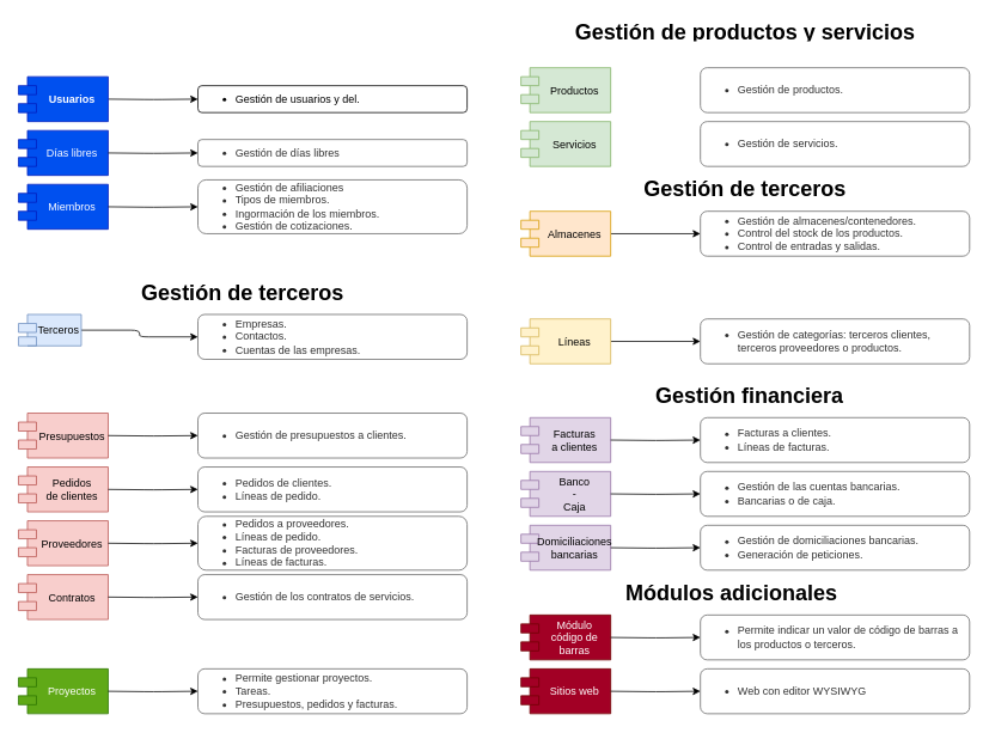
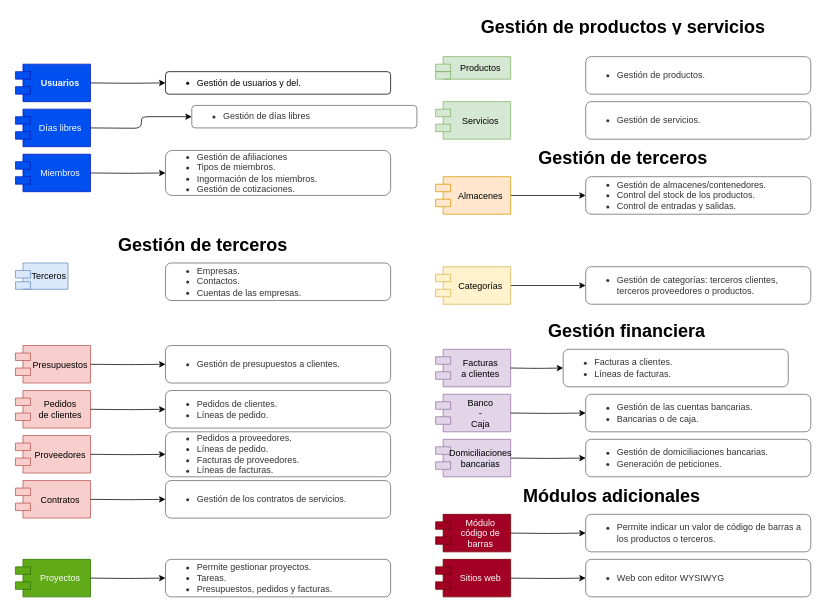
- <mxCell id="3" value="Productos" style="shape=module;align=center;spacingLeft=20;align=center;verticalAlign=middle;rounded=1;fillColor=#d5e8d4;strokeColor=#82b366;" parent="1" vertex="1"><mxGeometry x="580" y="75" width="100" height="50" as="geometry" /></mxCell>
+ <mxCell id="3" value="Productos" style="shape=module;align=center;spacingLeft=20;align=center;verticalAlign=middle;rounded=1;fillColor=#d5e8d4;strokeColor=#82b366;" parent="1" vertex="1"><mxGeometry x="580" y="75" width="100" height="30" as="geometry" /></mxCell>
- <mxCell id="45" value="&lt;ul&gt;&lt;li&gt;Gestión de días libres&lt;/li&gt;&lt;/ul&gt;" style="text;html=1;align=left;verticalAlign=middle;whiteSpace=wrap;strokeColor=#666666;fontColor=#333333;rounded=1;" parent="1" vertex="1"><mxGeometry x="220" y="155" width="300" height="30" as="geometry" /></mxCell>
+ <mxCell id="45" value="&lt;ul&gt;&lt;li&gt;Gestión de días libres&lt;/li&gt;&lt;/ul&gt;" style="text;html=1;align=left;verticalAlign=middle;whiteSpace=wrap;strokeColor=#666666;fontColor=#333333;rounded=1;" parent="1" vertex="1"><mxGeometry x="255" y="140" width="300" height="30" as="geometry" /></mxCell>
- <mxCell id="4" style="edgeStyle=orthogonalEdgeStyle;orthogonalLoop=1;jettySize=auto;html=1;exitX=1;exitY=0.5;exitDx=0;exitDy=0;align=center;verticalAlign=middle;" parent="1" source="5" target="7" edge="1"><mxGeometry relative="1" as="geometry" /></mxCell>
- <mxCell id="17" value="Líneas" style="shape=module;align=center;spacingLeft=20;align=center;verticalAlign=middle;rounded=1;fillColor=#fff2cc;strokeColor=#d6b656;" parent="1" vertex="1"><mxGeometry x="580" y="355" width="100" height="50" as="geometry" /></mxCell>
+ <mxCell id="17" value="Categorías" style="shape=module;align=center;spacingLeft=20;align=center;verticalAlign=middle;rounded=1;fillColor=#fff2cc;strokeColor=#d6b656;" parent="1" vertex="1"><mxGeometry x="580" y="355" width="100" height="50" as="geometry" /></mxCell>
- <mxCell id="33" value="&lt;ul&gt;&lt;li&gt;Facturas a clientes.&lt;/li&gt;&lt;li&gt;Líneas de facturas.&lt;/li&gt;&lt;/ul&gt;" style="text;html=1;align=left;verticalAlign=middle;whiteSpace=wrap;strokeColor=#666666;fontColor=#333333;rounded=1;" parent="1" vertex="1"><mxGeometry x="780" y="465" width="300" height="50" as="geometry" /></mxCell>
+ <mxCell id="33" value="&lt;ul&gt;&lt;li&gt;Facturas a clientes.&lt;/li&gt;&lt;li&gt;Líneas de facturas.&lt;/li&gt;&lt;/ul&gt;" style="text;html=1;align=left;verticalAlign=middle;whiteSpace=wrap;strokeColor=#666666;fontColor=#333333;rounded=1;" parent="1" vertex="1"><mxGeometry x="750" y="465" width="300" height="50" as="geometry" /></mxCell>
